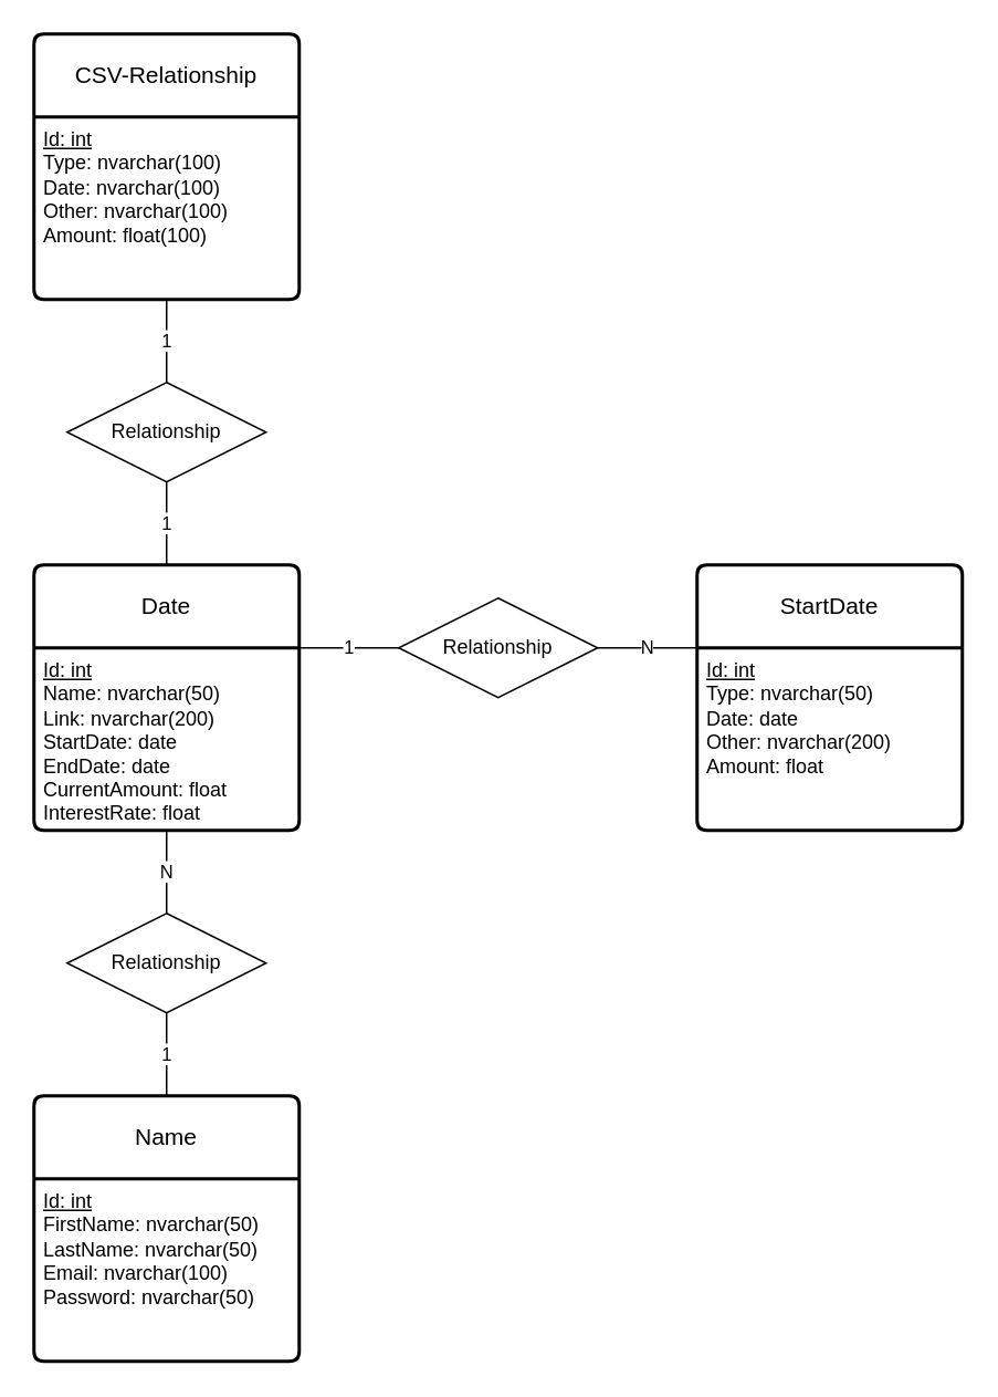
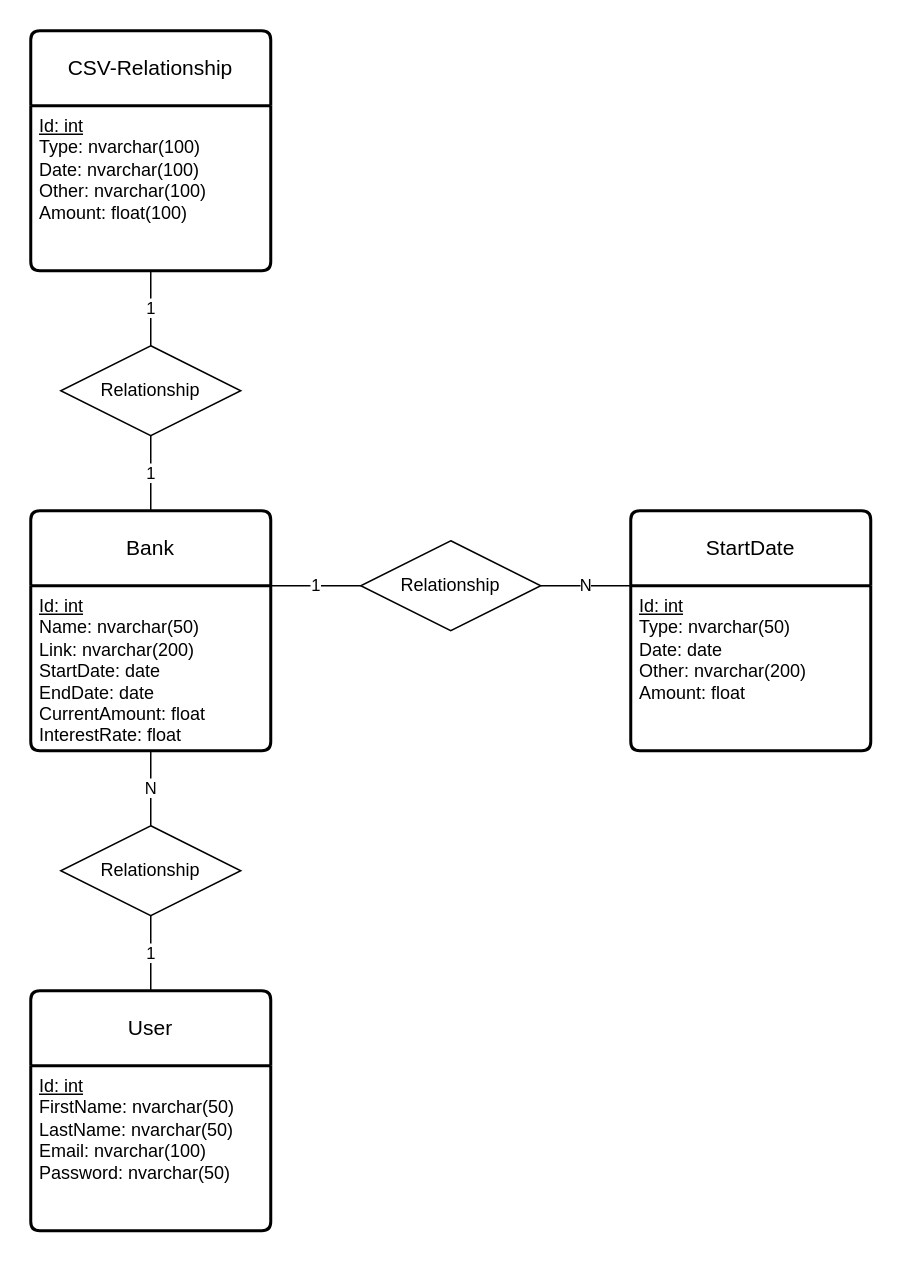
- <mxCell id="3" value="Date" style="swimlane;childLayout=stackLayout;horizontal=1;startSize=50;horizontalStack=0;rounded=1;fontSize=14;fontStyle=0;strokeWidth=2;resizeParent=0;resizeLast=1;shadow=0;dashed=0;align=center;arcSize=4;whiteSpace=wrap;html=1;" parent="1" vertex="1"><mxGeometry x="20" y="340" width="160" height="160" as="geometry" /></mxCell>
+ <mxCell id="3" value="Bank" style="swimlane;childLayout=stackLayout;horizontal=1;startSize=50;horizontalStack=0;rounded=1;fontSize=14;fontStyle=0;strokeWidth=2;resizeParent=0;resizeLast=1;shadow=0;dashed=0;align=center;arcSize=4;whiteSpace=wrap;html=1;" parent="1" vertex="1"><mxGeometry x="20" y="340" width="160" height="160" as="geometry" /></mxCell>
- <mxCell id="11" value="Name" style="swimlane;childLayout=stackLayout;horizontal=1;startSize=50;horizontalStack=0;rounded=1;fontSize=14;fontStyle=0;strokeWidth=2;resizeParent=0;resizeLast=1;shadow=0;dashed=0;align=center;arcSize=4;whiteSpace=wrap;html=1;" parent="1" vertex="1"><mxGeometry x="20" y="660" width="160" height="160" as="geometry" /></mxCell>
+ <mxCell id="11" value="User" style="swimlane;childLayout=stackLayout;horizontal=1;startSize=50;horizontalStack=0;rounded=1;fontSize=14;fontStyle=0;strokeWidth=2;resizeParent=0;resizeLast=1;shadow=0;dashed=0;align=center;arcSize=4;whiteSpace=wrap;html=1;" parent="1" vertex="1"><mxGeometry x="20" y="660" width="160" height="160" as="geometry" /></mxCell>
